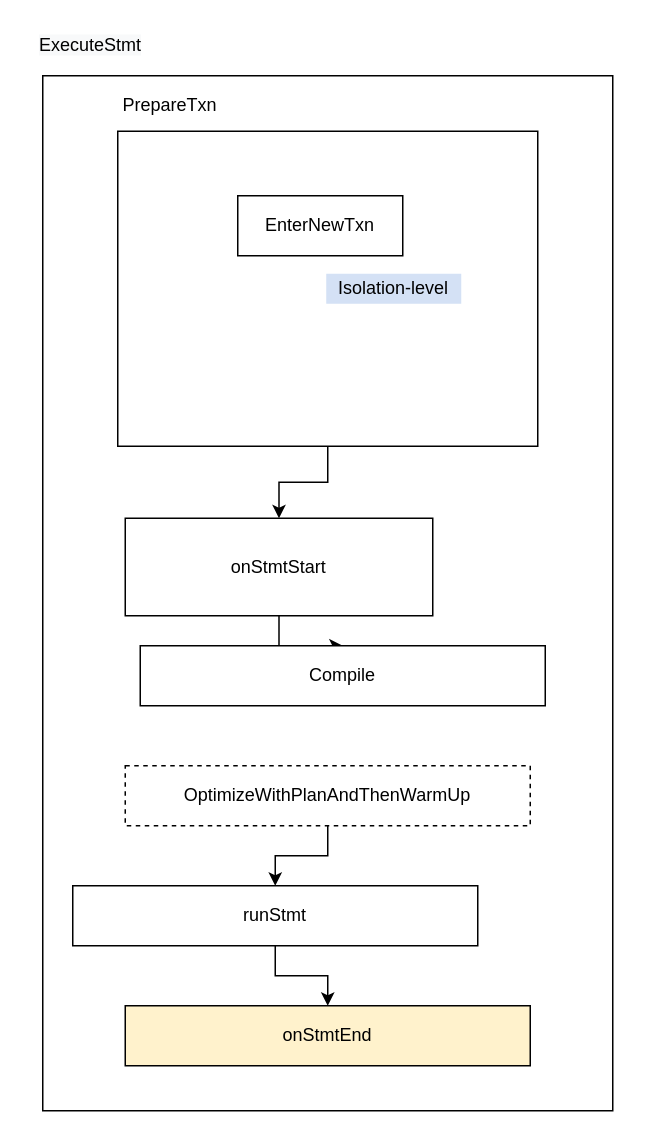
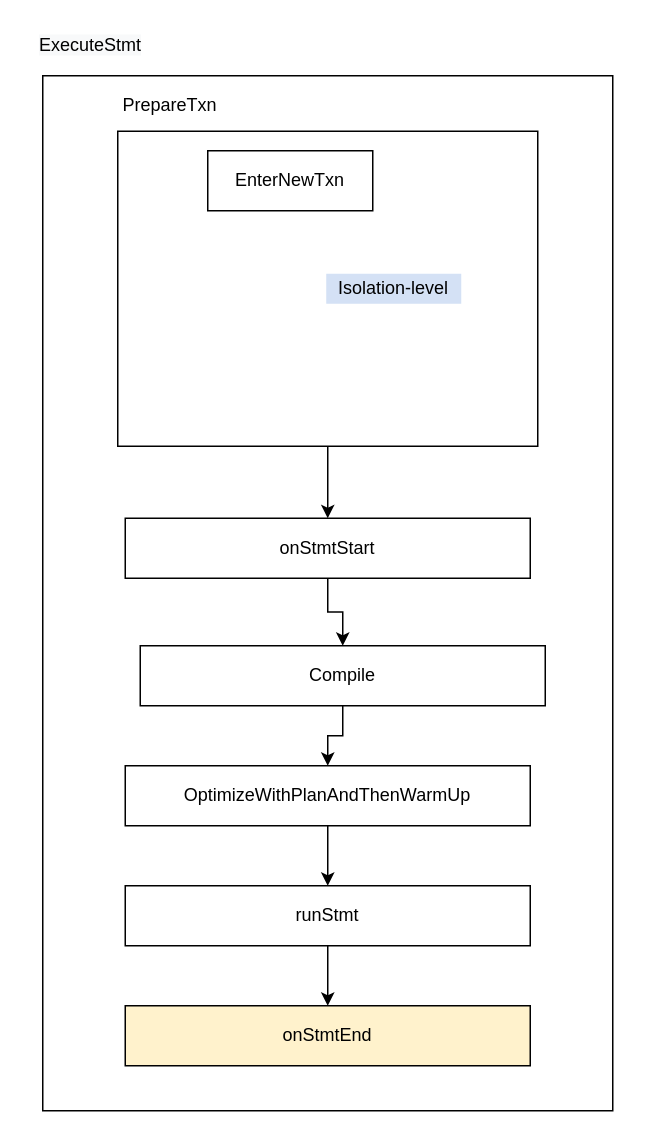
- <mxCell id="2" value="EnterNewTxn" style="rounded=0;whiteSpace=wrap;html=1;" diagramCategory="general" diagramName="Rectangle" vertex="1" parent="1"><mxGeometry x="158" y="130" width="110" height="40" as="geometry" /></mxCell>
+ <mxCell id="2" value="EnterNewTxn" style="rounded=0;whiteSpace=wrap;html=1;" diagramCategory="general" diagramName="Rectangle" vertex="1" parent="1"><mxGeometry x="138" y="100" width="110" height="40" as="geometry" /></mxCell>
- <mxCell id="8" value="&lt;span style=&quot;font-size: 12px;&quot;&gt;onStmtStart&lt;/span&gt;" style="rounded=0;whiteSpace=wrap;html=1;" diagramCategory="general" diagramName="Rectangle" vertex="1" parent="1"><mxGeometry x="83" y="345" width="205" height="65" as="geometry" /></mxCell>
+ <mxCell id="8" value="&lt;span style=&quot;font-size: 12px;&quot;&gt;onStmtStart&lt;/span&gt;" style="rounded=0;whiteSpace=wrap;html=1;" diagramCategory="general" diagramName="Rectangle" vertex="1" parent="1"><mxGeometry x="83" y="345" width="270" height="40" as="geometry" /></mxCell>
+ <mxCell id="9" style="edgeStyle=orthogonalEdgeStyle;rounded=0;orthogonalLoop=1;jettySize=auto;html=1;entryX=0.5;entryY=0;entryDx=0;entryDy=0;" edge="1" parent="1" source="10" target="12"><mxGeometry relative="1" as="geometry" /></mxCell>
- <mxCell id="12" value="&lt;span style=&quot;font-size: 12px;&quot;&gt;OptimizeWithPlanAndThenWarmUp&lt;/span&gt;" style="rounded=0;whiteSpace=wrap;html=1;dashed=1;" diagramCategory="general" diagramName="Rectangle" vertex="1" parent="1"><mxGeometry x="83" y="510" width="270" height="40" as="geometry" /></mxCell>
+ <mxCell id="12" value="&lt;span style=&quot;font-size: 12px;&quot;&gt;OptimizeWithPlanAndThenWarmUp&lt;/span&gt;" style="rounded=0;whiteSpace=wrap;html=1;" diagramCategory="general" diagramName="Rectangle" vertex="1" parent="1"><mxGeometry x="83" y="510" width="270" height="40" as="geometry" /></mxCell>
- <mxCell id="14" value="&lt;span style=&quot;font-size: 12px;&quot;&gt;runStmt&lt;/span&gt;" style="rounded=0;whiteSpace=wrap;html=1;" diagramCategory="general" diagramName="Rectangle" vertex="1" parent="1"><mxGeometry x="48" y="590" width="270" height="40" as="geometry" /></mxCell>
+ <mxCell id="14" value="&lt;span style=&quot;font-size: 12px;&quot;&gt;runStmt&lt;/span&gt;" style="rounded=0;whiteSpace=wrap;html=1;" diagramCategory="general" diagramName="Rectangle" vertex="1" parent="1"><mxGeometry x="83" y="590" width="270" height="40" as="geometry" /></mxCell>
